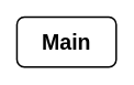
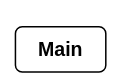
- <mxCell id="2" value="&lt;font size=&quot;1&quot; data-font-src=&quot;https://fonts.googleapis.com/css?family=Open+Sans&quot; style=&quot;&quot;&gt;&lt;b style=&quot;font-size: 26px;&quot;&gt;Main&lt;/b&gt;&lt;/font&gt;" style="rounded=1;whiteSpace=wrap;html=1;strokeWidth=2;" vertex="1" parent="1"><mxGeometry x="20" y="20" width="120" height="60" as="geometry" /></mxCell>
+ <mxCell id="2" value="&lt;font size=&quot;1&quot; data-font-src=&quot;https://fonts.googleapis.com/css?family=Open+Sans&quot; style=&quot;&quot;&gt;&lt;b style=&quot;font-size: 26px;&quot;&gt;Main&lt;/b&gt;&lt;/font&gt;" style="rounded=1;whiteSpace=wrap;html=1;strokeWidth=2;" vertex="1" parent="1"><mxGeometry x="20" y="35" width="120" height="60" as="geometry" /></mxCell>
